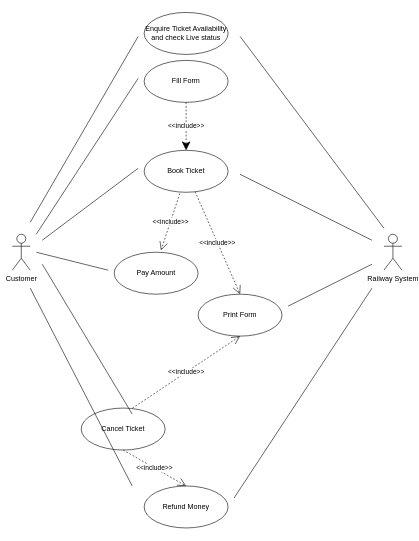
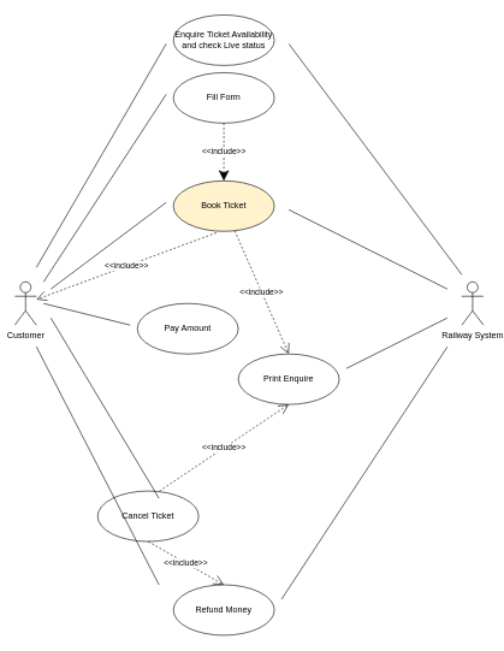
- <mxCell id="4" value="Book Ticket" style="ellipse;whiteSpace=wrap;html=1;" parent="1" vertex="1"><mxGeometry x="240" y="250" width="140" height="70" as="geometry" /></mxCell>
+ <mxCell id="4" value="Book Ticket" style="ellipse;whiteSpace=wrap;html=1;fillColor=#fff2cc;" parent="1" vertex="1"><mxGeometry x="240" y="250" width="140" height="70" as="geometry" /></mxCell>
- <mxCell id="22" value="&amp;lt;&amp;lt;include&amp;gt;&amp;gt;" style="endArrow=open;endSize=12;dashed=1;html=1;rounded=0;exitX=0.425;exitY=1.028;exitDx=0;exitDy=0;entryX=0.558;entryY=-0.045;entryDx=0;entryDy=0;entryPerimeter=0;exitPerimeter=0;" parent="1" source="4" target="5" edge="1"><mxGeometry width="160" relative="1" as="geometry"><mxPoint x="320" y="180" as="sourcePoint" /><mxPoint x="320" y="260" as="targetPoint" /></mxGeometry></mxCell>
+ <mxCell id="22" value="&amp;lt;&amp;lt;include&amp;gt;&amp;gt;" style="endArrow=open;endSize=12;dashed=1;html=1;rounded=0;exitX=0.425;exitY=1.028;exitDx=0;exitDy=0;exitPerimeter=0;" parent="1" source="4" target="9" edge="1"><mxGeometry width="160" relative="1" as="geometry"><mxPoint x="320" y="180" as="sourcePoint" /><mxPoint x="320" y="260" as="targetPoint" /></mxGeometry></mxCell>
- <mxCell id="6" value="Print Form" style="ellipse;whiteSpace=wrap;html=1;" parent="1" vertex="1"><mxGeometry x="330" y="490" width="140" height="70" as="geometry" /></mxCell>
+ <mxCell id="6" value="Print Enquire" style="ellipse;whiteSpace=wrap;html=1;" parent="1" vertex="1"><mxGeometry x="330" y="490" width="140" height="70" as="geometry" /></mxCell>
